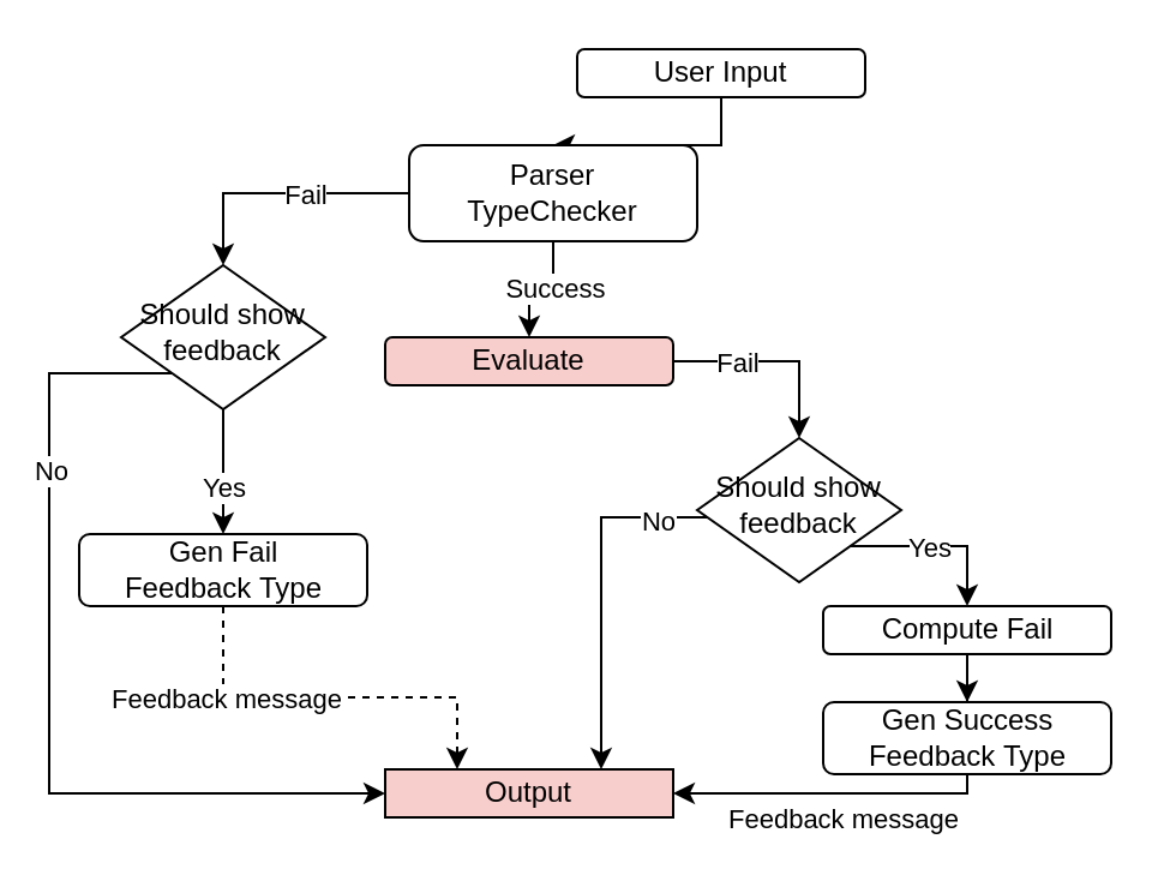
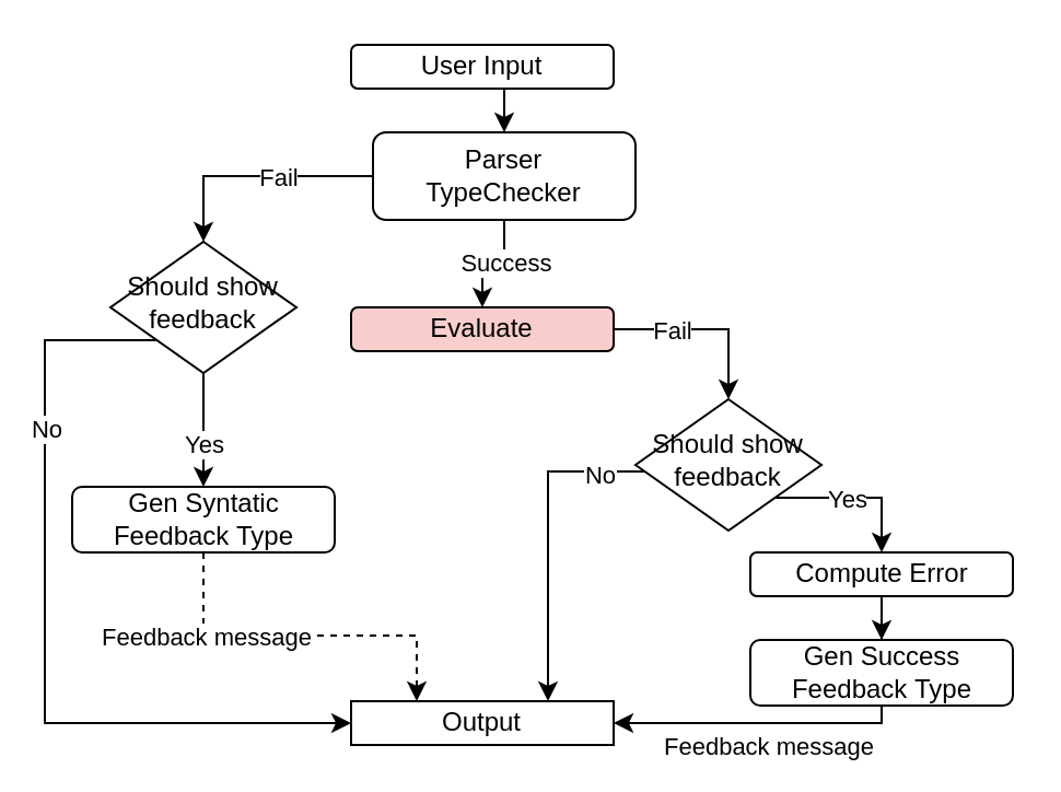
- <mxCell id="4" value="User Input" style="rounded=1;whiteSpace=wrap;html=1;fontSize=12;glass=0;strokeWidth=1;shadow=0;" parent="1" vertex="1"><mxGeometry x="240" y="20" width="120" height="20" as="geometry" /></mxCell>
+ <mxCell id="4" value="User Input" style="rounded=1;whiteSpace=wrap;html=1;fontSize=12;glass=0;strokeWidth=1;shadow=0;" parent="1" vertex="1"><mxGeometry x="160" y="20" width="120" height="20" as="geometry" /></mxCell>
- <mxCell id="30" value="Gen Fail&lt;div&gt;Feedback&amp;nbsp;&lt;span style=&quot;background-color: initial;&quot;&gt;Type&lt;/span&gt;&lt;/div&gt;" style="rounded=1;whiteSpace=wrap;html=1;fontSize=12;glass=0;strokeWidth=1;shadow=0;" parent="1" vertex="1"><mxGeometry x="32.5" y="222" width="120" height="30" as="geometry" /></mxCell>
+ <mxCell id="30" value="Gen Syntatic&lt;div&gt;Feedback&amp;nbsp;&lt;span style=&quot;background-color: initial;&quot;&gt;Type&lt;/span&gt;&lt;/div&gt;" style="rounded=1;whiteSpace=wrap;html=1;fontSize=12;glass=0;strokeWidth=1;shadow=0;" parent="1" vertex="1"><mxGeometry x="32.5" y="222" width="120" height="30" as="geometry" /></mxCell>
- <mxCell id="16" value="Compute Fail" style="rounded=1;whiteSpace=wrap;html=1;fontSize=12;glass=0;strokeWidth=1;shadow=0;" parent="1" vertex="1"><mxGeometry x="342.5" y="252" width="120" height="20" as="geometry" /></mxCell>
+ <mxCell id="16" value="Compute Error" style="rounded=1;whiteSpace=wrap;html=1;fontSize=12;glass=0;strokeWidth=1;shadow=0;" parent="1" vertex="1"><mxGeometry x="342.5" y="252" width="120" height="20" as="geometry" /></mxCell>
- <mxCell id="2" value="Output" style="rounded=0;whiteSpace=wrap;html=1;fillColor=#f8cecc;" parent="1" vertex="1"><mxGeometry x="160" y="320" width="120" height="20" as="geometry" /></mxCell>
+ <mxCell id="2" value="Output" style="rounded=0;whiteSpace=wrap;html=1;" parent="1" vertex="1"><mxGeometry x="160" y="320" width="120" height="20" as="geometry" /></mxCell>
